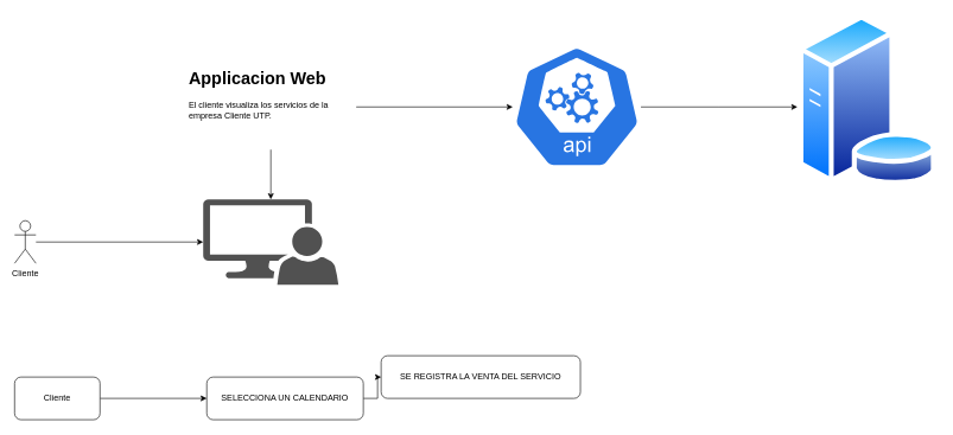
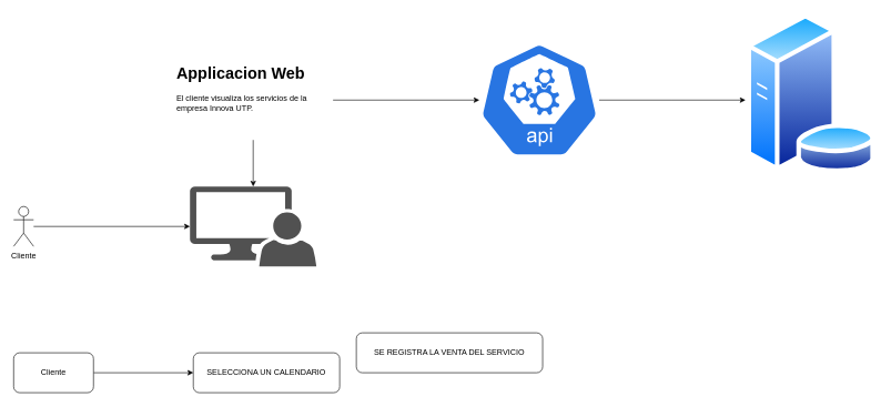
- <mxCell id="10" value="&lt;h1&gt;Applicacion Web&lt;/h1&gt;&lt;p&gt;El cliente visualiza los servicios de la empresa Cliente UTP.&lt;/p&gt;" style="text;html=1;strokeColor=none;fillColor=none;spacing=5;spacingTop=-20;whiteSpace=wrap;overflow=hidden;rounded=0;" parent="1" vertex="1"><mxGeometry x="260" y="90" width="240" height="120" as="geometry" /></mxCell>
+ <mxCell id="10" value="&lt;h1&gt;Applicacion Web&lt;/h1&gt;&lt;p&gt;El cliente visualiza los servicios de la empresa Innova UTP.&lt;/p&gt;" style="text;html=1;strokeColor=none;fillColor=none;spacing=5;spacingTop=-20;whiteSpace=wrap;overflow=hidden;rounded=0;" parent="1" vertex="1"><mxGeometry x="260" y="90" width="240" height="120" as="geometry" /></mxCell>
- <mxCell id="13" style="edgeStyle=orthogonalEdgeStyle;rounded=0;orthogonalLoop=1;jettySize=auto;html=1;" parent="1" source="14" target="15" edge="1"><mxGeometry relative="1" as="geometry" /></mxCell>
